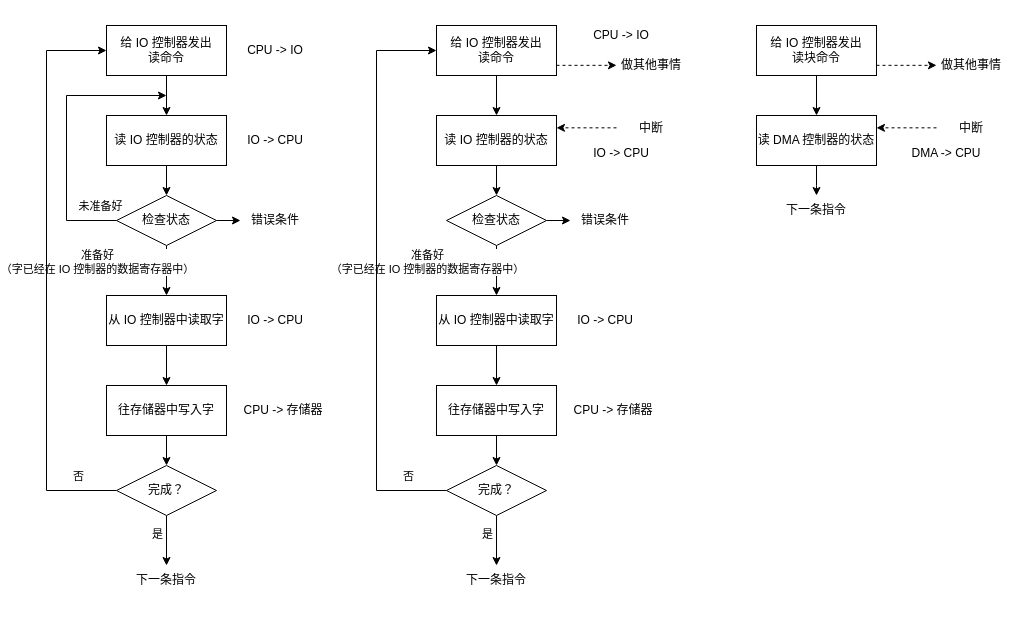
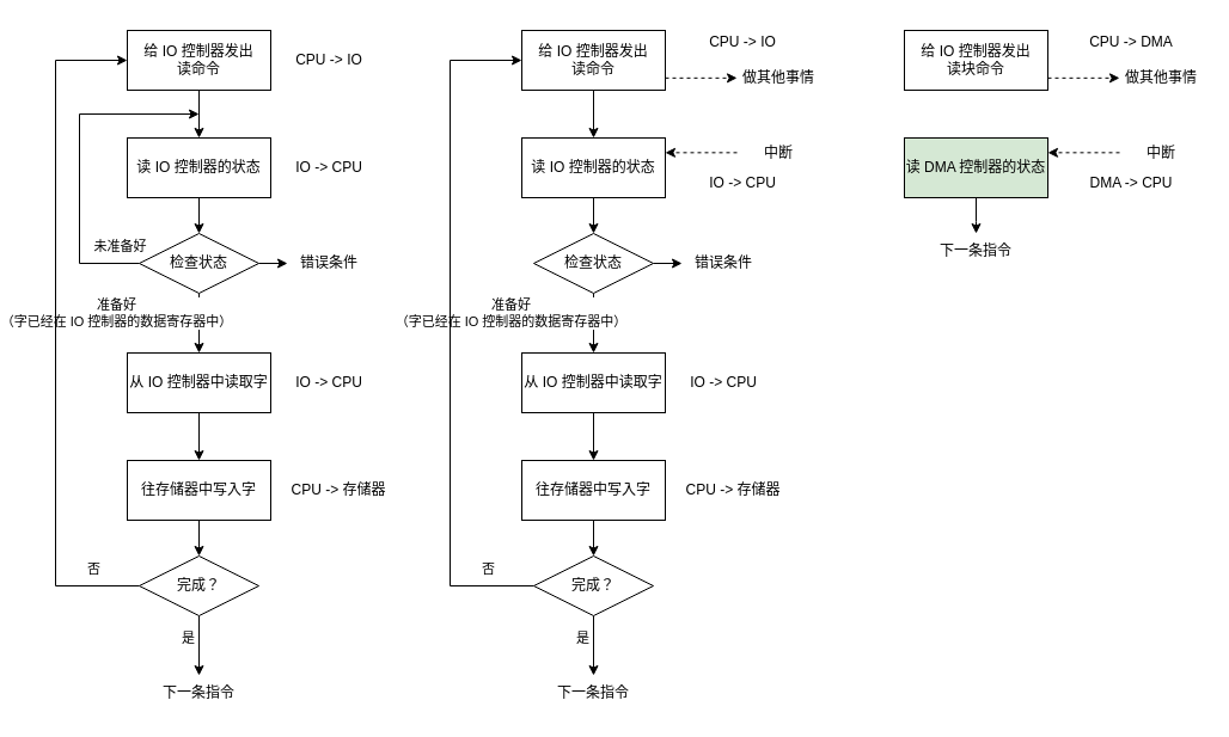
+ <mxCell id="58" value="CPU -&amp;gt; DMA" style="text;html=1;strokeColor=none;fillColor=none;align=center;verticalAlign=middle;whiteSpace=wrap;rounded=0;" vertex="1" parent="1"><mxGeometry x="880" y="20" width="80" height="30" as="geometry" /></mxCell>
- <mxCell id="54" value="" style="edgeStyle=orthogonalEdgeStyle;rounded=0;orthogonalLoop=1;jettySize=auto;html=1;" edge="1" parent="1" source="55" target="57"><mxGeometry relative="1" as="geometry" /></mxCell>
- <mxCell id="57" value="读 DMA 控制器的状态" style="whiteSpace=wrap;html=1;rounded=0;" vertex="1" parent="1"><mxGeometry x="730" y="115" width="120" height="50" as="geometry" /></mxCell>
+ <mxCell id="57" value="读 DMA 控制器的状态" style="whiteSpace=wrap;html=1;rounded=0;fillColor=#d5e8d4;" vertex="1" parent="1"><mxGeometry x="730" y="115" width="120" height="50" as="geometry" /></mxCell>
